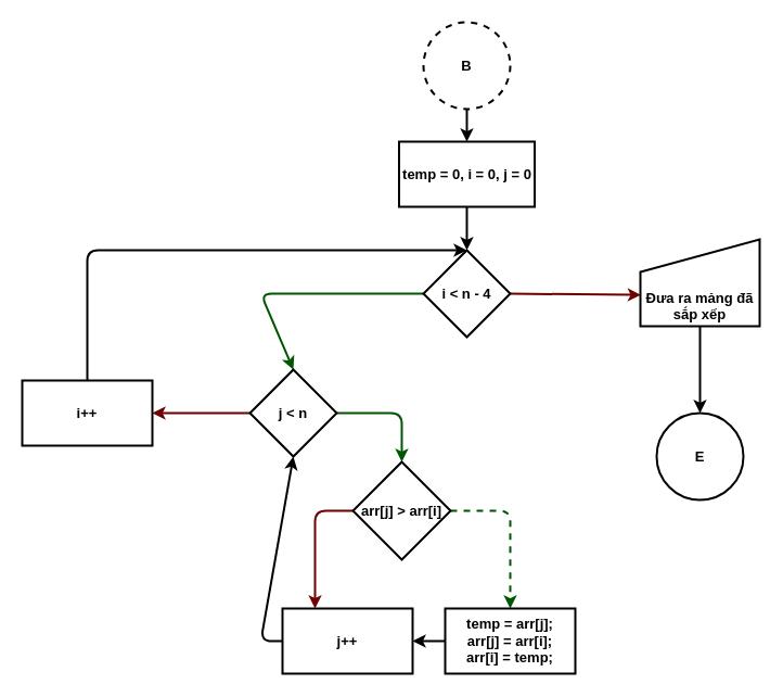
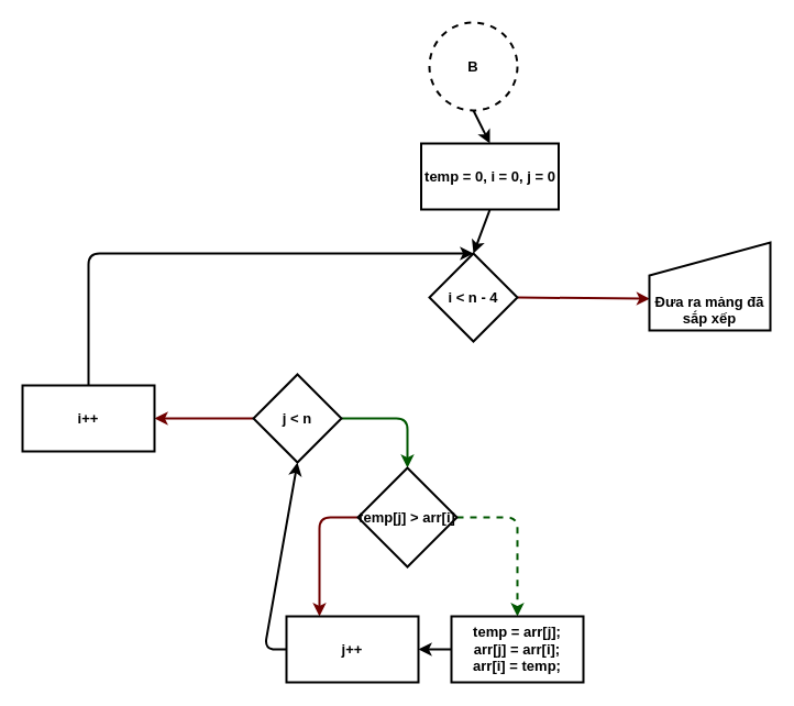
- <mxCell id="5" value="temp = 0, i = 0, j = 0" style="rounded=0;whiteSpace=wrap;html=1;fontSize=13;fontStyle=1;strokeWidth=2;" vertex="1" parent="1"><mxGeometry x="367.5" y="130" width="125" height="60" as="geometry" /></mxCell>
+ <mxCell id="5" value="temp = 0, i = 0, j = 0" style="rounded=0;whiteSpace=wrap;html=1;fontSize=13;fontStyle=1;strokeWidth=2;" vertex="1" parent="1"><mxGeometry x="382.5" y="130" width="125" height="60" as="geometry" /></mxCell>
- <mxCell id="6" style="edgeStyle=none;html=1;exitX=0;exitY=0.5;exitDx=0;exitDy=0;entryX=0.5;entryY=0;entryDx=0;entryDy=0;fontSize=13;fillColor=#008a00;strokeColor=#005700;fontStyle=1;strokeWidth=2;" edge="1" parent="1" source="8" target="11"><mxGeometry relative="1" as="geometry"><Array as="points"><mxPoint x="240" y="270" /></Array></mxGeometry></mxCell>
- <mxCell id="21" value="" style="edgeStyle=none;html=1;fontSize=13;fontStyle=1;strokeWidth=2;" edge="1" parent="1" source="22" target="23"><mxGeometry relative="1" as="geometry" /></mxCell>
- <mxCell id="23" value="E" style="ellipse;whiteSpace=wrap;html=1;verticalAlign=middle;fontSize=13;fontStyle=1;strokeWidth=2;" vertex="1" parent="1"><mxGeometry x="605" y="380" width="80" height="80" as="geometry" /></mxCell>
- <mxCell id="14" value="arr[j] &amp;gt; arr[i]" style="rhombus;whiteSpace=wrap;html=1;fontSize=13;fontStyle=1;strokeWidth=2;" vertex="1" parent="1"><mxGeometry x="325" y="425" width="90" height="90" as="geometry" /></mxCell>
+ <mxCell id="14" value="temp[j] &amp;gt; arr[i]" style="rhombus;whiteSpace=wrap;html=1;fontSize=13;fontStyle=1;strokeWidth=2;" vertex="1" parent="1"><mxGeometry x="325" y="425" width="90" height="90" as="geometry" /></mxCell>
